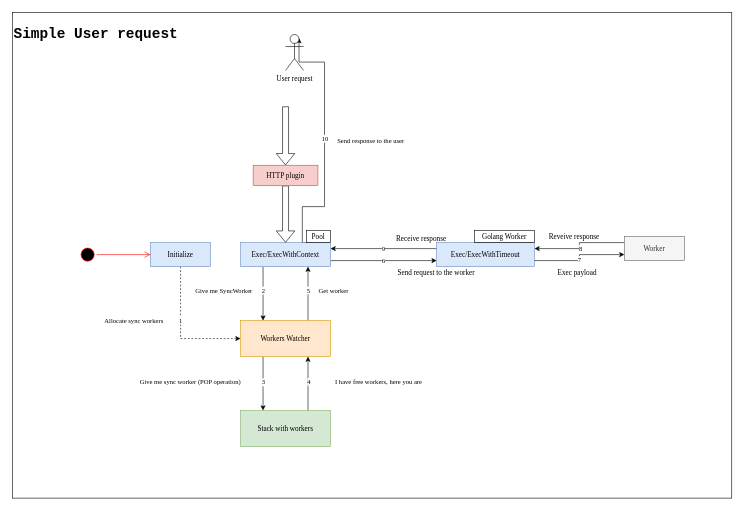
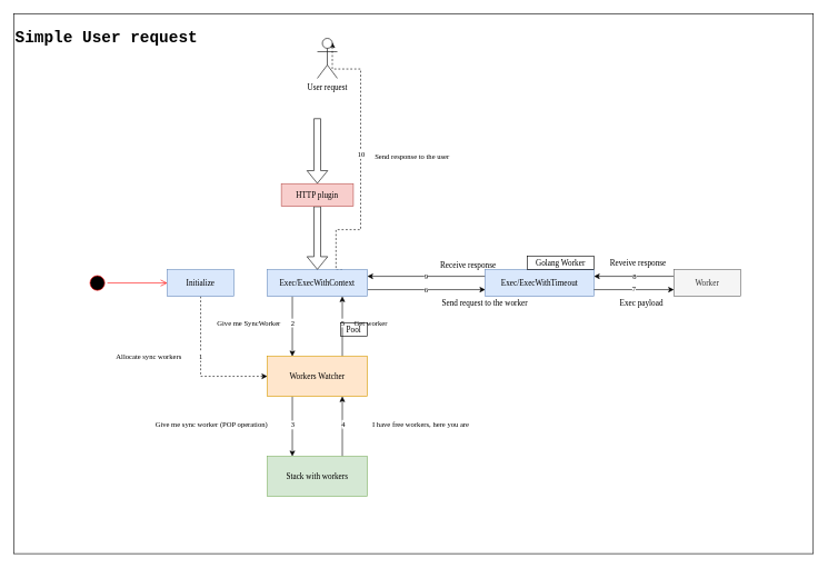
- <mxCell id="19" style="edgeStyle=orthogonalEdgeStyle;rounded=0;orthogonalLoop=1;jettySize=auto;html=1;exitX=0.75;exitY=0;exitDx=0;exitDy=0;entryX=0.75;entryY=0.1;entryDx=0;entryDy=0;entryPerimeter=0;fontFamily=Jetbrains Mono;" parent="1" source="22" target="30" edge="1"><mxGeometry relative="1" as="geometry"><Array as="points"><mxPoint x="503" y="404" /><mxPoint x="503" y="344" /><mxPoint x="540" y="344" /><mxPoint x="540" y="103" /></Array></mxGeometry></mxCell>
+ <mxCell id="19" style="edgeStyle=orthogonalEdgeStyle;rounded=0;orthogonalLoop=1;jettySize=auto;html=1;exitX=0.75;exitY=0;exitDx=0;exitDy=0;entryX=0.75;entryY=0.1;entryDx=0;entryDy=0;entryPerimeter=0;fontFamily=Jetbrains Mono;dashed=1;" parent="1" source="22" target="30" edge="1"><mxGeometry relative="1" as="geometry"><Array as="points"><mxPoint x="503" y="404" /><mxPoint x="503" y="344" /><mxPoint x="540" y="344" /><mxPoint x="540" y="103" /></Array></mxGeometry></mxCell>
- <mxCell id="44" value="Pool" style="text;html=1;fillColor=none;align=center;verticalAlign=middle;whiteSpace=wrap;rounded=0;fontFamily=Jetbrains Mono;strokeColor=#000000;" parent="1" vertex="1"><mxGeometry x="510" y="384" width="40" height="20" as="geometry" /></mxCell>
+ <mxCell id="44" value="Pool" style="text;html=1;fillColor=none;align=center;verticalAlign=middle;whiteSpace=wrap;rounded=0;fontFamily=Jetbrains Mono;strokeColor=#000000;" parent="1" vertex="1"><mxGeometry x="510" y="484" width="40" height="20" as="geometry" /></mxCell>
- <mxCell id="39" value="Worker" style="rounded=0;whiteSpace=wrap;html=1;fillColor=#f5f5f5;strokeColor=#666666;fontFamily=Jetbrains Mono;fontColor=#333333;" parent="1" vertex="1"><mxGeometry x="1040" y="394" width="100" height="40" as="geometry" /></mxCell>
+ <mxCell id="39" value="Worker" style="rounded=0;whiteSpace=wrap;html=1;fillColor=#f5f5f5;strokeColor=#666666;fontFamily=Jetbrains Mono;fontColor=#333333;" parent="1" vertex="1"><mxGeometry x="1010" y="404" width="100" height="40" as="geometry" /></mxCell>
